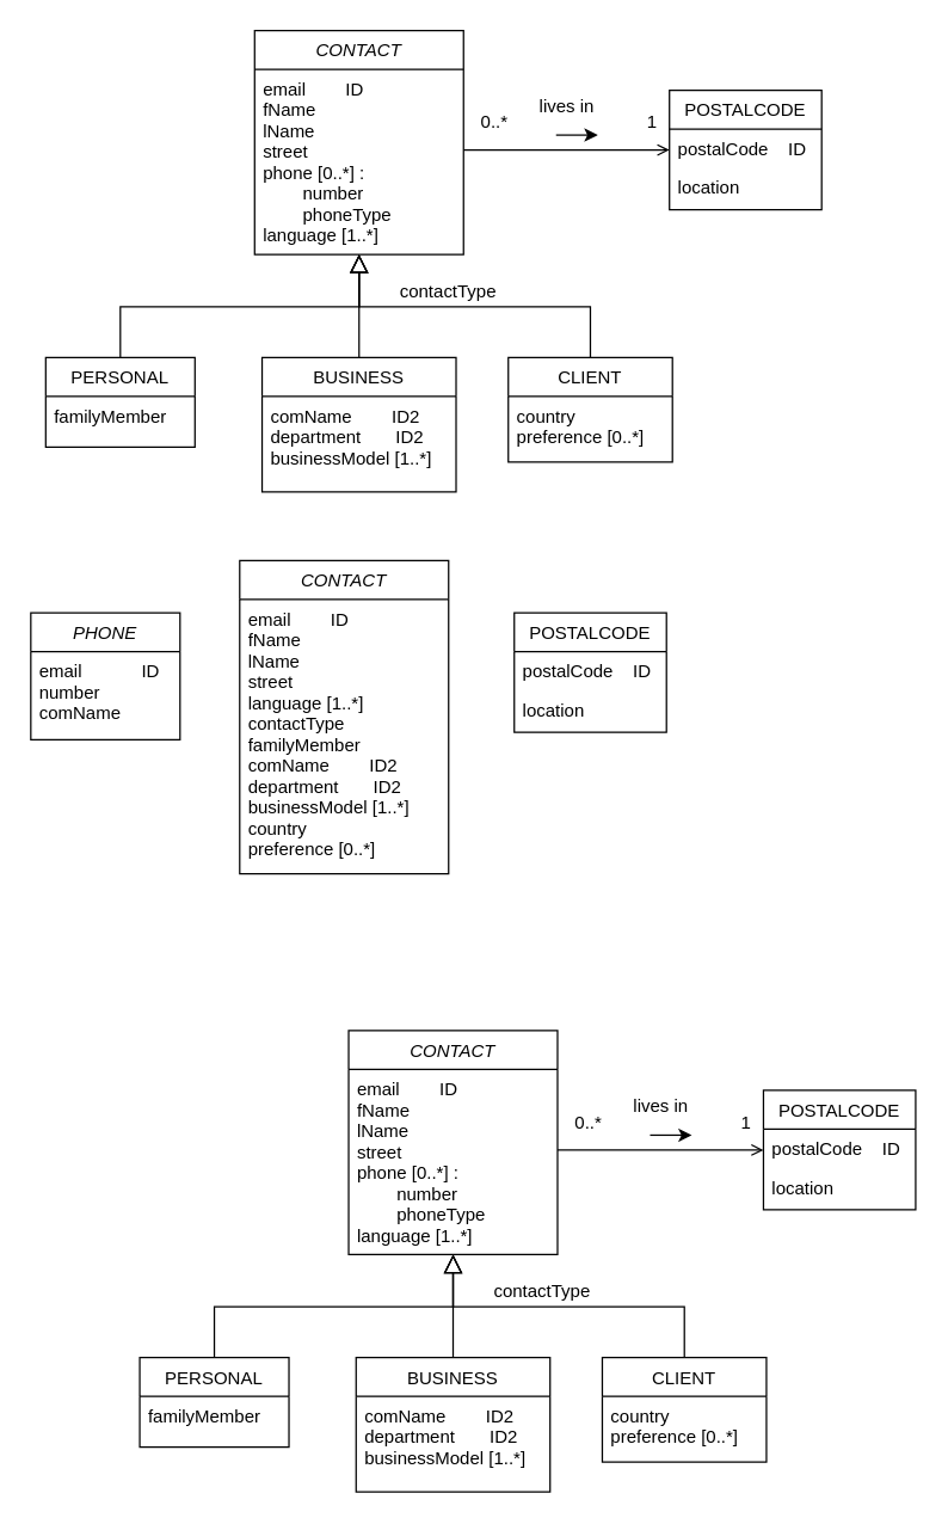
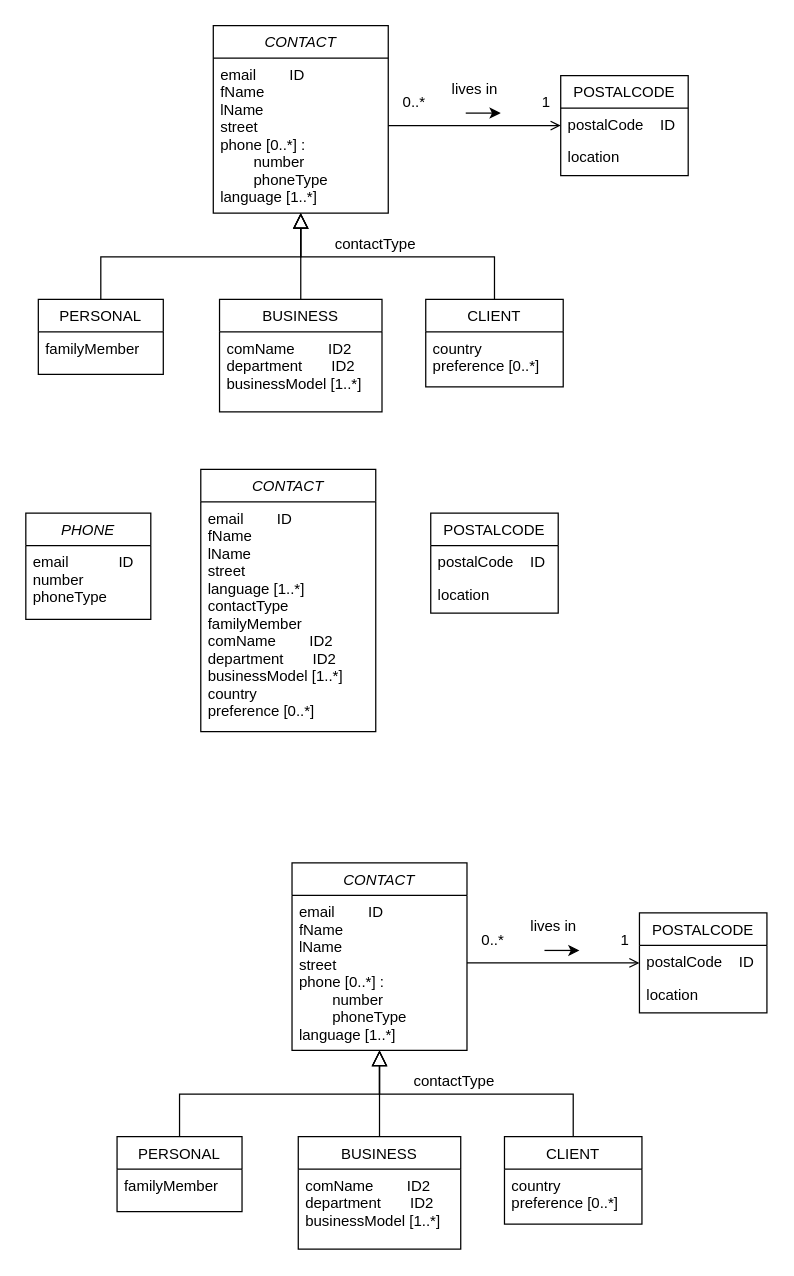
- <mxCell id="24" value="email            ID&#10;number&#10;comName" style="text;align=left;verticalAlign=top;spacingLeft=4;spacingRight=4;overflow=hidden;rotatable=0;points=[[0,0.5],[1,0.5]];portConstraint=eastwest;" parent="23" vertex="1"><mxGeometry y="26" width="100" height="44" as="geometry" /></mxCell>
+ <mxCell id="24" value="email            ID&#10;number&#10;phoneType" style="text;align=left;verticalAlign=top;spacingLeft=4;spacingRight=4;overflow=hidden;rotatable=0;points=[[0,0.5],[1,0.5]];portConstraint=eastwest;" parent="23" vertex="1"><mxGeometry y="26" width="100" height="44" as="geometry" /></mxCell>
